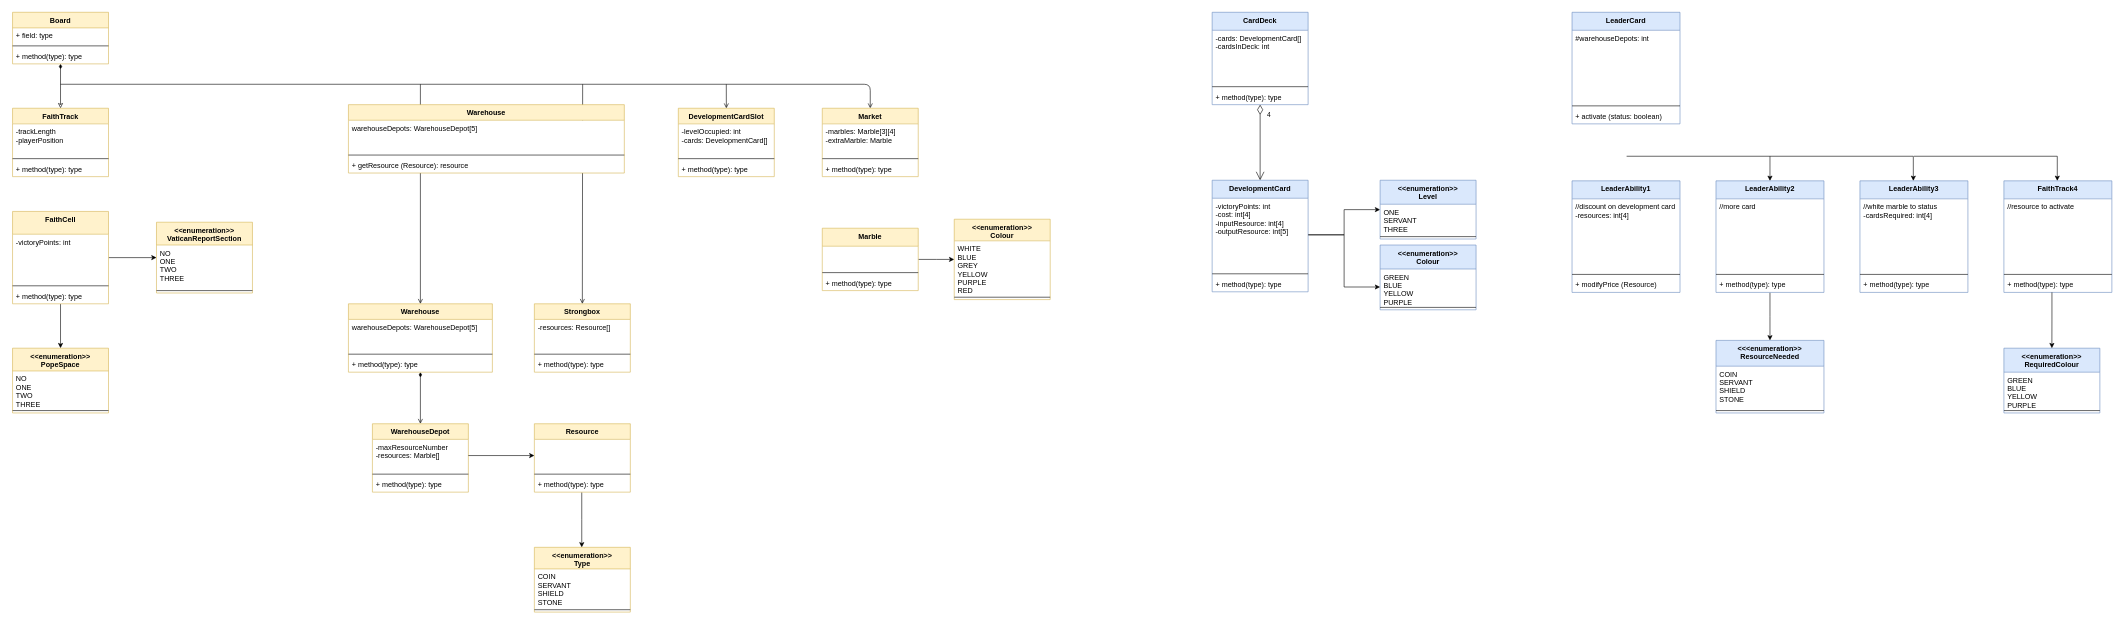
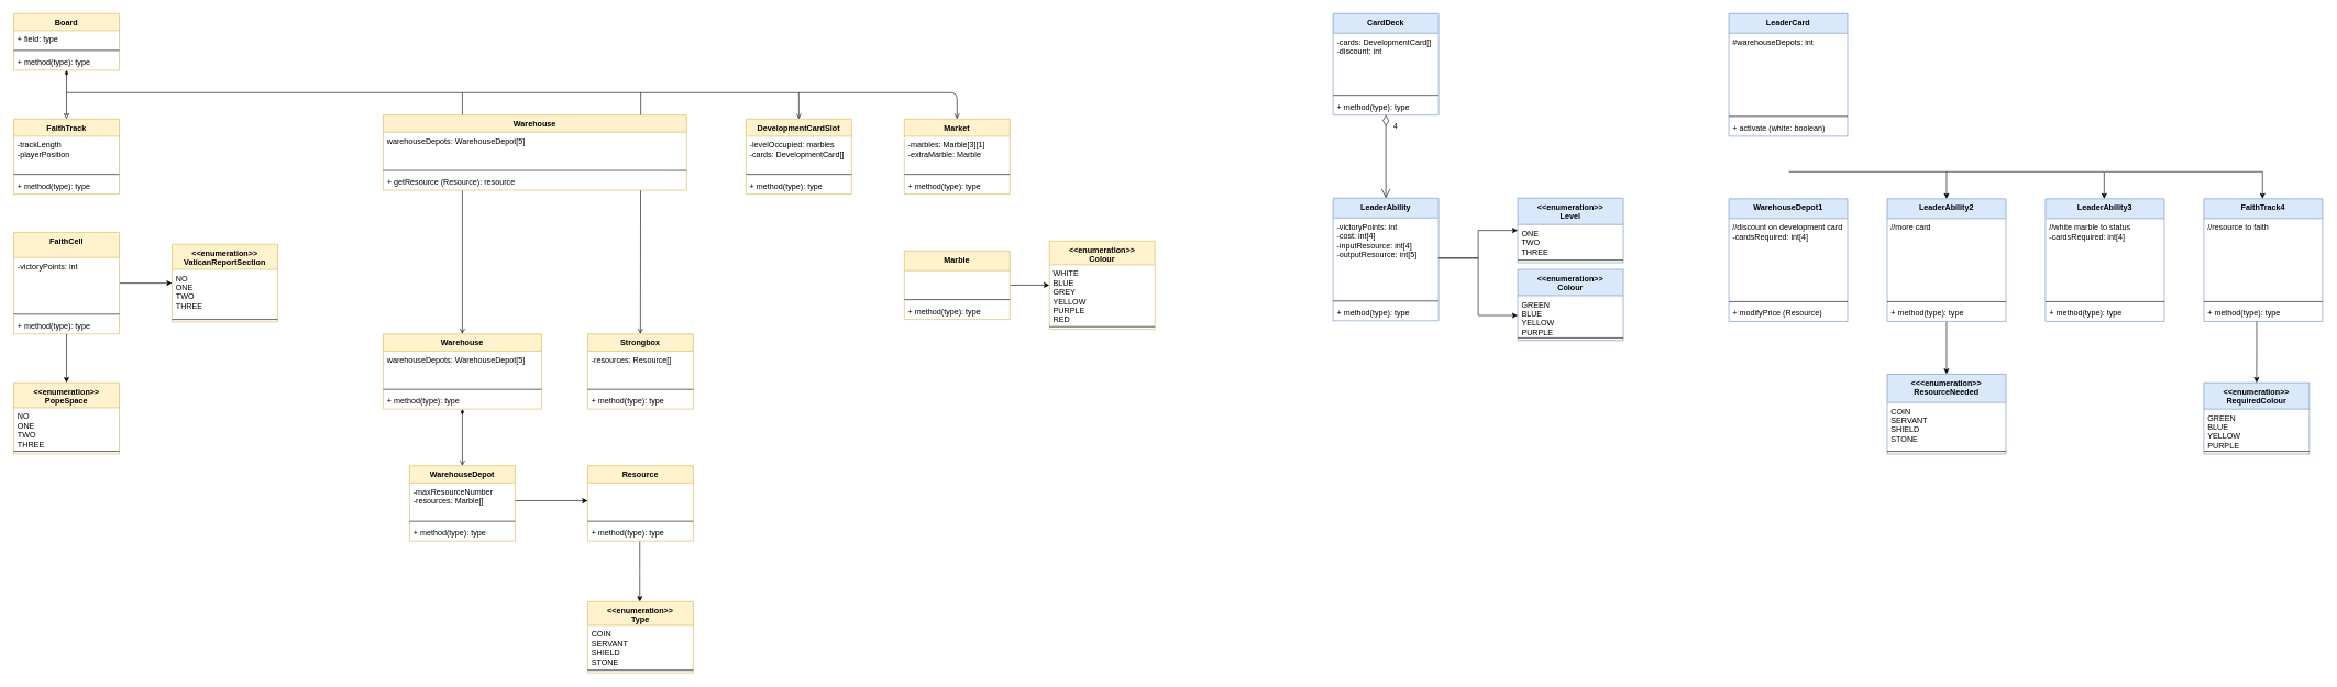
- <mxCell id="55" value="-cards: DevelopmentCard[]&#10;-cardsInDeck: int" style="text;align=left;verticalAlign=top;spacingLeft=4;spacingRight=4;overflow=hidden;rotatable=0;points=[[0,0.5],[1,0.5]];portConstraint=eastwest;" parent="54" vertex="1"><mxGeometry y="30" width="160" height="90" as="geometry" /></mxCell>
+ <mxCell id="55" value="-cards: DevelopmentCard[]&#10;-discount: int" style="text;align=left;verticalAlign=top;spacingLeft=4;spacingRight=4;overflow=hidden;rotatable=0;points=[[0,0.5],[1,0.5]];portConstraint=eastwest;" parent="54" vertex="1"><mxGeometry y="30" width="160" height="90" as="geometry" /></mxCell>
- <mxCell id="53" value="+ activate (status: boolean)" style="text;align=left;verticalAlign=top;spacingLeft=4;spacingRight=4;overflow=hidden;rotatable=0;points=[[0,0.5],[1,0.5]];portConstraint=eastwest;" parent="50" vertex="1"><mxGeometry y="160" width="180" height="26" as="geometry" /></mxCell>
+ <mxCell id="53" value="+ activate (white: boolean)" style="text;align=left;verticalAlign=top;spacingLeft=4;spacingRight=4;overflow=hidden;rotatable=0;points=[[0,0.5],[1,0.5]];portConstraint=eastwest;" parent="50" vertex="1"><mxGeometry y="160" width="180" height="26" as="geometry" /></mxCell>
- <mxCell id="34" value="-levelOccupied: int&#10;-cards: DevelopmentCard[]" style="text;strokeColor=none;fillColor=none;align=left;verticalAlign=top;spacingLeft=4;spacingRight=4;overflow=hidden;rotatable=0;points=[[0,0.5],[1,0.5]];portConstraint=eastwest;" parent="33" vertex="1"><mxGeometry y="26" width="160" height="54" as="geometry" /></mxCell>
+ <mxCell id="34" value="-levelOccupied: marbles&#10;-cards: DevelopmentCard[]" style="text;strokeColor=none;fillColor=none;align=left;verticalAlign=top;spacingLeft=4;spacingRight=4;overflow=hidden;rotatable=0;points=[[0,0.5],[1,0.5]];portConstraint=eastwest;" parent="33" vertex="1"><mxGeometry y="26" width="160" height="54" as="geometry" /></mxCell>
- <mxCell id="41" value="-marbles: Marble[3][4]&#10;-extraMarble: Marble" style="text;strokeColor=none;fillColor=none;align=left;verticalAlign=top;spacingLeft=4;spacingRight=4;overflow=hidden;rotatable=0;points=[[0,0.5],[1,0.5]];portConstraint=eastwest;" parent="40" vertex="1"><mxGeometry y="26" width="160" height="54" as="geometry" /></mxCell>
+ <mxCell id="41" value="-marbles: Marble[3][1]&#10;-extraMarble: Marble" style="text;strokeColor=none;fillColor=none;align=left;verticalAlign=top;spacingLeft=4;spacingRight=4;overflow=hidden;rotatable=0;points=[[0,0.5],[1,0.5]];portConstraint=eastwest;" parent="40" vertex="1"><mxGeometry y="26" width="160" height="54" as="geometry" /></mxCell>
- <mxCell id="59" value="DevelopmentCard" style="swimlane;fontStyle=1;align=center;verticalAlign=top;childLayout=stackLayout;horizontal=1;startSize=30;horizontalStack=0;resizeParent=1;resizeParentMax=0;resizeLast=0;collapsible=1;marginBottom=0;swimlaneFillColor=#ffffff;fillColor=#dae8fc;strokeColor=#6c8ebf;" parent="1" vertex="1"><mxGeometry x="2020" y="300" width="160" height="186" as="geometry" /></mxCell>
+ <mxCell id="59" value="LeaderAbility" style="swimlane;fontStyle=1;align=center;verticalAlign=top;childLayout=stackLayout;horizontal=1;startSize=30;horizontalStack=0;resizeParent=1;resizeParentMax=0;resizeLast=0;collapsible=1;marginBottom=0;swimlaneFillColor=#ffffff;fillColor=#dae8fc;strokeColor=#6c8ebf;" parent="1" vertex="1"><mxGeometry x="2020" y="300" width="160" height="186" as="geometry" /></mxCell>
- <mxCell id="85" value="LeaderAbility1" style="swimlane;fontStyle=1;align=center;verticalAlign=top;childLayout=stackLayout;horizontal=1;startSize=30;horizontalStack=0;resizeParent=1;resizeParentMax=0;resizeLast=0;collapsible=1;marginBottom=0;swimlaneFillColor=#ffffff;fillColor=#dae8fc;strokeColor=#6c8ebf;" parent="1" vertex="1"><mxGeometry x="2620" y="301" width="180" height="186" as="geometry" /></mxCell>
+ <mxCell id="85" value="WarehouseDepot1" style="swimlane;fontStyle=1;align=center;verticalAlign=top;childLayout=stackLayout;horizontal=1;startSize=30;horizontalStack=0;resizeParent=1;resizeParentMax=0;resizeLast=0;collapsible=1;marginBottom=0;swimlaneFillColor=#ffffff;fillColor=#dae8fc;strokeColor=#6c8ebf;" parent="1" vertex="1"><mxGeometry x="2620" y="301" width="180" height="186" as="geometry" /></mxCell>
- <mxCell id="86" value="//discount on development card&#10;-resources: int[4]" style="text;align=left;verticalAlign=top;spacingLeft=4;spacingRight=4;overflow=hidden;rotatable=0;points=[[0,0.5],[1,0.5]];portConstraint=eastwest;" parent="85" vertex="1"><mxGeometry y="30" width="180" height="122" as="geometry" /></mxCell>
+ <mxCell id="86" value="//discount on development card&#10;-cardsRequired: int[4]" style="text;align=left;verticalAlign=top;spacingLeft=4;spacingRight=4;overflow=hidden;rotatable=0;points=[[0,0.5],[1,0.5]];portConstraint=eastwest;" parent="85" vertex="1"><mxGeometry y="30" width="180" height="122" as="geometry" /></mxCell>
- <mxCell id="99" value="//resource to activate" style="text;align=left;verticalAlign=top;spacingLeft=4;spacingRight=4;overflow=hidden;rotatable=0;points=[[0,0.5],[1,0.5]];portConstraint=eastwest;" parent="98" vertex="1"><mxGeometry y="30" width="180" height="122" as="geometry" /></mxCell>
+ <mxCell id="99" value="//resource to faith" style="text;align=left;verticalAlign=top;spacingLeft=4;spacingRight=4;overflow=hidden;rotatable=0;points=[[0,0.5],[1,0.5]];portConstraint=eastwest;" parent="98" vertex="1"><mxGeometry y="30" width="180" height="122" as="geometry" /></mxCell>
- <mxCell id="64" value="ONE&#10;SERVANT&#10;THREE" style="text;align=left;verticalAlign=top;spacingLeft=4;spacingRight=4;overflow=hidden;rotatable=0;points=[[0,0.5],[1,0.5]];portConstraint=eastwest;" parent="63" vertex="1"><mxGeometry y="40" width="160" height="50" as="geometry" /></mxCell>
+ <mxCell id="64" value="ONE&#10;TWO&#10;THREE" style="text;align=left;verticalAlign=top;spacingLeft=4;spacingRight=4;overflow=hidden;rotatable=0;points=[[0,0.5],[1,0.5]];portConstraint=eastwest;" parent="63" vertex="1"><mxGeometry y="40" width="160" height="50" as="geometry" /></mxCell>
